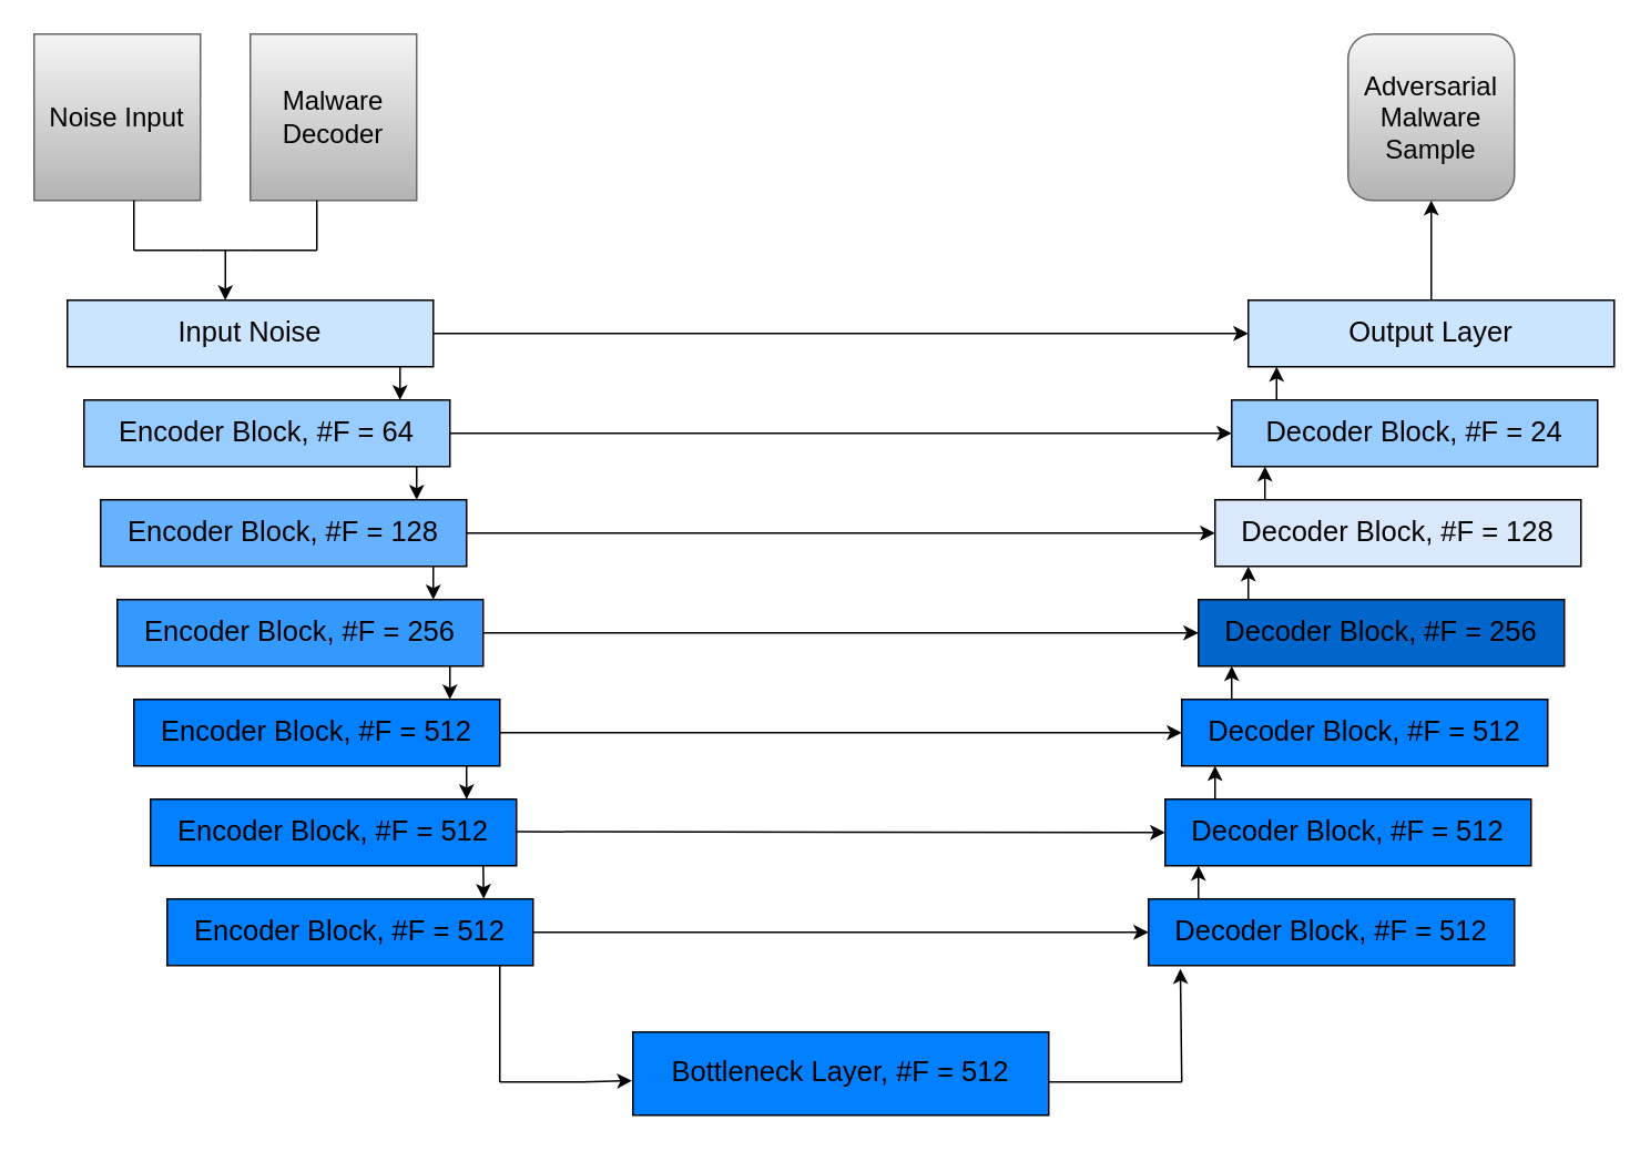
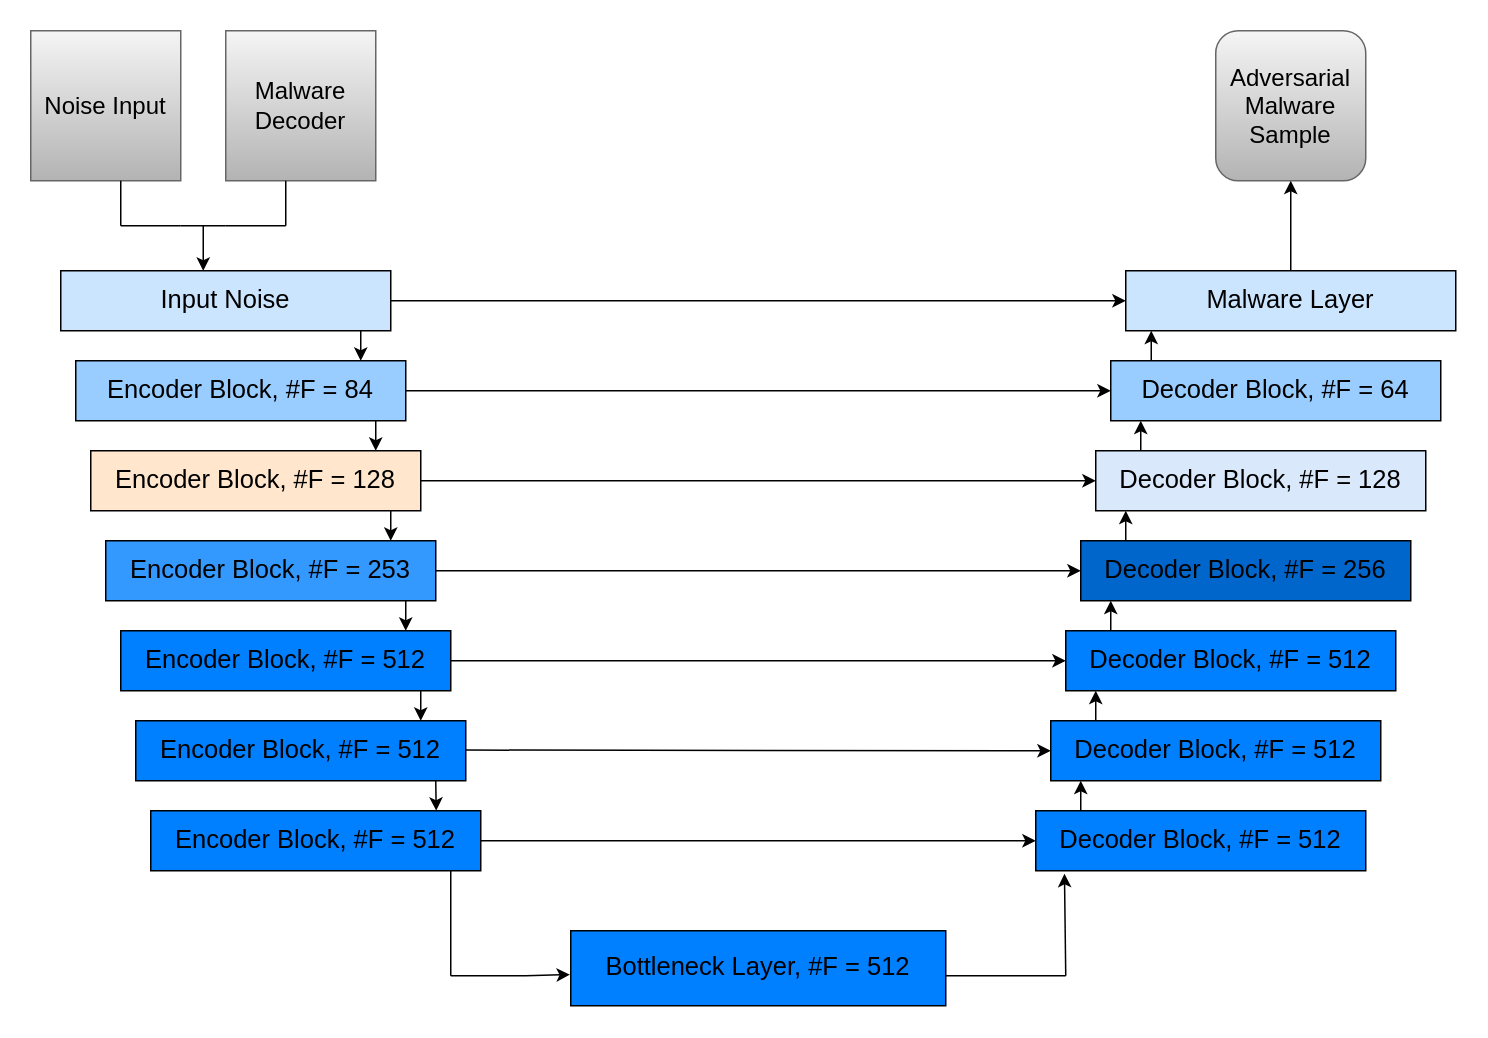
- <mxCell id="23" value="&lt;span style=&quot;font-size: 17px;&quot;&gt;Output Layer&lt;/span&gt;" style="rounded=0;whiteSpace=wrap;html=1;fillColor=#CCE5FF;" vertex="1" parent="1"><mxGeometry x="750" y="180" width="220" height="40" as="geometry" /></mxCell>
+ <mxCell id="23" value="&lt;span style=&quot;font-size: 17px;&quot;&gt;Malware Layer&lt;/span&gt;" style="rounded=0;whiteSpace=wrap;html=1;fillColor=#CCE5FF;" vertex="1" parent="1"><mxGeometry x="750" y="180" width="220" height="40" as="geometry" /></mxCell>
- <mxCell id="10" value="&lt;span style=&quot;font-size: 17px;&quot;&gt;Encoder Block, #F = 64&lt;/span&gt;" style="rounded=0;whiteSpace=wrap;html=1;fillColor=#99CCFF;" vertex="1" parent="1"><mxGeometry x="50" y="240" width="220" height="40" as="geometry" /></mxCell>
+ <mxCell id="10" value="&lt;span style=&quot;font-size: 17px;&quot;&gt;Encoder Block, #F = 84&lt;/span&gt;" style="rounded=0;whiteSpace=wrap;html=1;fillColor=#99CCFF;" vertex="1" parent="1"><mxGeometry x="50" y="240" width="220" height="40" as="geometry" /></mxCell>
- <mxCell id="22" value="&lt;span style=&quot;font-size: 17px;&quot;&gt;Decoder Block, #F = 24&lt;/span&gt;" style="rounded=0;whiteSpace=wrap;html=1;fillColor=#99CCFF;" vertex="1" parent="1"><mxGeometry x="740" y="240" width="220" height="40" as="geometry" /></mxCell>
+ <mxCell id="22" value="&lt;span style=&quot;font-size: 17px;&quot;&gt;Decoder Block, #F = 64&lt;/span&gt;" style="rounded=0;whiteSpace=wrap;html=1;fillColor=#99CCFF;" vertex="1" parent="1"><mxGeometry x="740" y="240" width="220" height="40" as="geometry" /></mxCell>
- <mxCell id="11" value="&lt;span style=&quot;font-size: 17px;&quot;&gt;Encoder Block, #F = 128&lt;/span&gt;" style="rounded=0;whiteSpace=wrap;html=1;fillColor=#66B2FF;" vertex="1" parent="1"><mxGeometry x="60" y="300" width="220" height="40" as="geometry" /></mxCell>
+ <mxCell id="11" value="&lt;span style=&quot;font-size: 17px;&quot;&gt;Encoder Block, #F = 128&lt;/span&gt;" style="rounded=0;whiteSpace=wrap;html=1;fillColor=#ffe6cc;" vertex="1" parent="1"><mxGeometry x="60" y="300" width="220" height="40" as="geometry" /></mxCell>
- <mxCell id="12" value="&lt;span style=&quot;font-size: 17px;&quot;&gt;Encoder Block, #F = 256&lt;/span&gt;" style="rounded=0;whiteSpace=wrap;html=1;fillColor=#3399FF;" vertex="1" parent="1"><mxGeometry x="70" y="360" width="220" height="40" as="geometry" /></mxCell>
+ <mxCell id="12" value="&lt;span style=&quot;font-size: 17px;&quot;&gt;Encoder Block, #F = 253&lt;/span&gt;" style="rounded=0;whiteSpace=wrap;html=1;fillColor=#3399FF;" vertex="1" parent="1"><mxGeometry x="70" y="360" width="220" height="40" as="geometry" /></mxCell>
